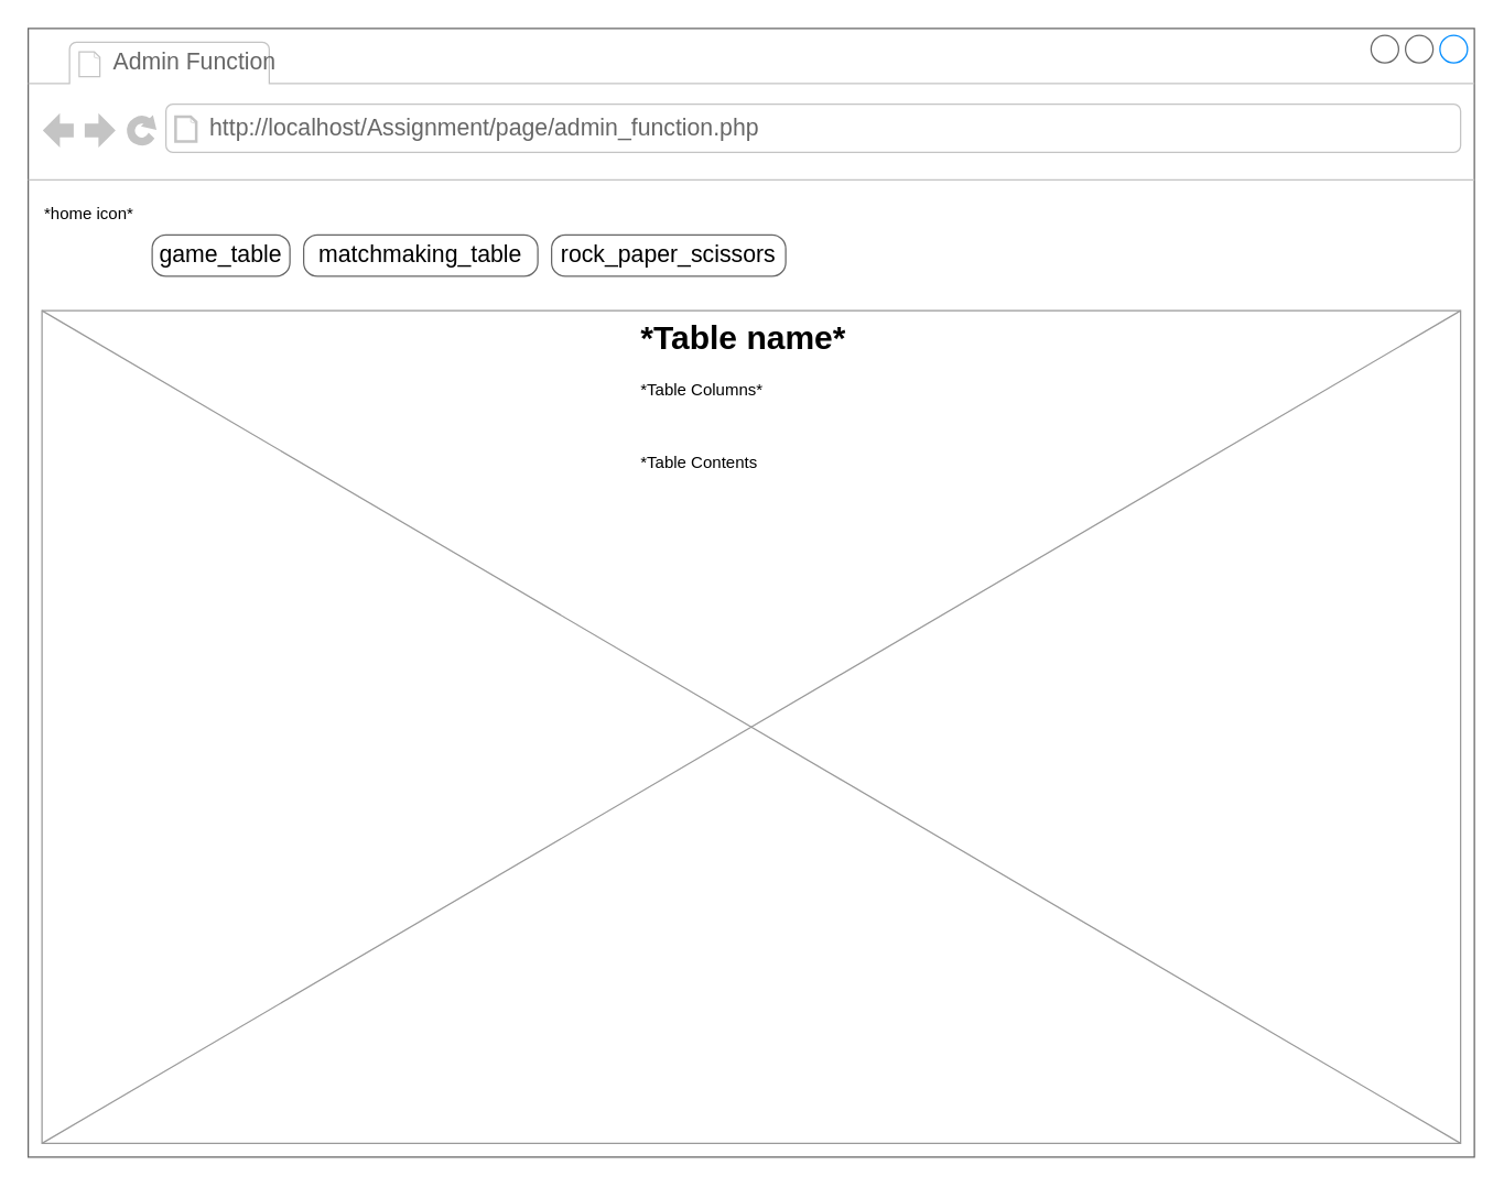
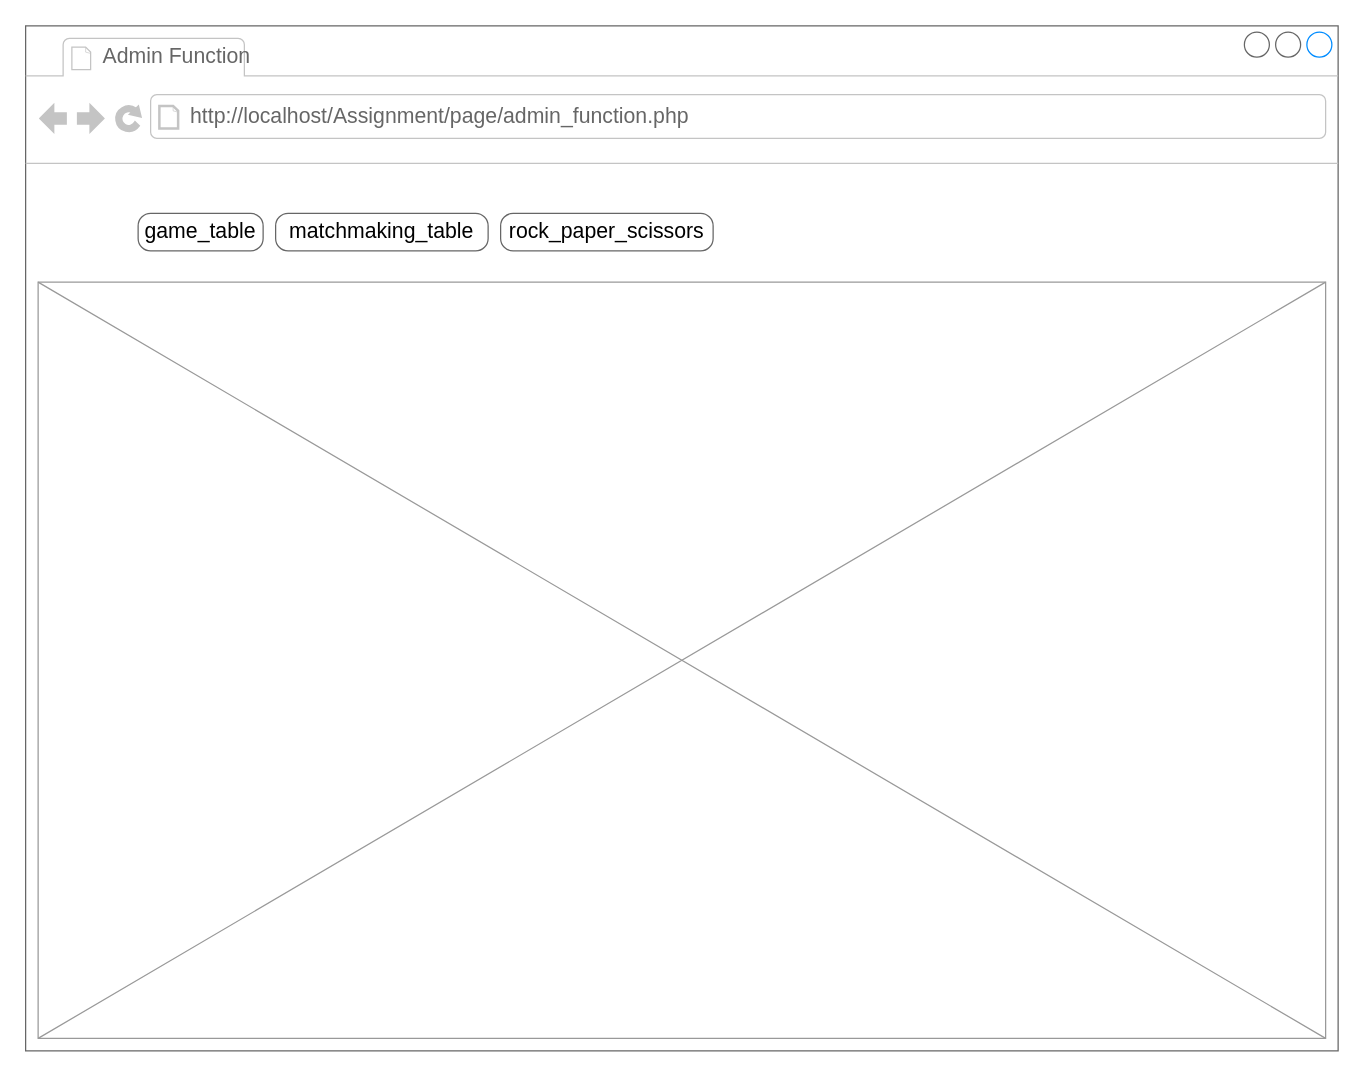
- <mxCell id="5" value="*home icon*" style="text;html=1;strokeColor=none;fillColor=none;align=left;verticalAlign=middle;whiteSpace=wrap;rounded=0;" parent="2" vertex="1"><mxGeometry x="10" y="120" width="70" height="30" as="geometry" /></mxCell>
- <mxCell id="10" value="&lt;h1&gt;*Table name*&lt;/h1&gt;&lt;p&gt;*Table Columns*&lt;/p&gt;&lt;p&gt;&lt;br&gt;&lt;/p&gt;&lt;p&gt;*Table Contents&lt;/p&gt;" style="text;html=1;strokeColor=none;fillColor=none;spacing=5;spacingTop=-20;whiteSpace=wrap;overflow=hidden;rounded=0;labelBackgroundColor=none;fillStyle=solid;" vertex="1" parent="2"><mxGeometry x="440" y="205" width="190" height="120" as="geometry" /></mxCell>
